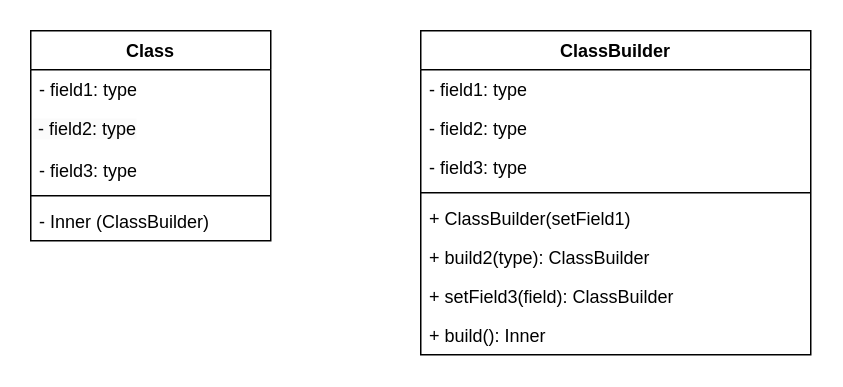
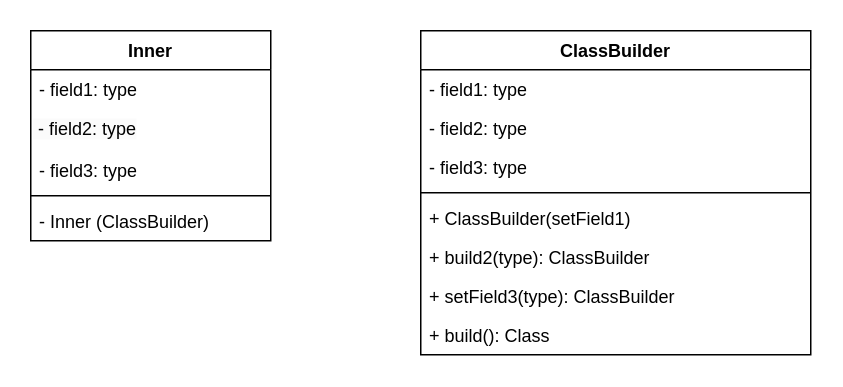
- <mxCell id="2" value="Class" style="swimlane;fontStyle=1;align=center;verticalAlign=top;childLayout=stackLayout;horizontal=1;startSize=26;horizontalStack=0;resizeParent=1;resizeParentMax=0;resizeLast=0;collapsible=1;marginBottom=0;whiteSpace=wrap;html=1;" vertex="1" parent="1"><mxGeometry x="20" y="20" width="160" height="140" as="geometry" /></mxCell>
+ <mxCell id="2" value="Inner" style="swimlane;fontStyle=1;align=center;verticalAlign=top;childLayout=stackLayout;horizontal=1;startSize=26;horizontalStack=0;resizeParent=1;resizeParentMax=0;resizeLast=0;collapsible=1;marginBottom=0;whiteSpace=wrap;html=1;" vertex="1" parent="1"><mxGeometry x="20" y="20" width="160" height="140" as="geometry" /></mxCell>
- <mxCell id="15" value="+ setField3(field): ClassBuilder" style="text;strokeColor=none;fillColor=none;align=left;verticalAlign=top;spacingLeft=4;spacingRight=4;overflow=hidden;rotatable=0;points=[[0,0.5],[1,0.5]];portConstraint=eastwest;whiteSpace=wrap;html=1;" vertex="1" parent="8"><mxGeometry y="164" width="260" height="26" as="geometry" /></mxCell>
+ <mxCell id="15" value="+ setField3(type): ClassBuilder" style="text;strokeColor=none;fillColor=none;align=left;verticalAlign=top;spacingLeft=4;spacingRight=4;overflow=hidden;rotatable=0;points=[[0,0.5],[1,0.5]];portConstraint=eastwest;whiteSpace=wrap;html=1;" vertex="1" parent="8"><mxGeometry y="164" width="260" height="26" as="geometry" /></mxCell>
- <mxCell id="16" value="+ build(): Inner" style="text;strokeColor=none;fillColor=none;align=left;verticalAlign=top;spacingLeft=4;spacingRight=4;overflow=hidden;rotatable=0;points=[[0,0.5],[1,0.5]];portConstraint=eastwest;whiteSpace=wrap;html=1;" vertex="1" parent="8"><mxGeometry y="190" width="260" height="26" as="geometry" /></mxCell>
+ <mxCell id="16" value="+ build(): Class" style="text;strokeColor=none;fillColor=none;align=left;verticalAlign=top;spacingLeft=4;spacingRight=4;overflow=hidden;rotatable=0;points=[[0,0.5],[1,0.5]];portConstraint=eastwest;whiteSpace=wrap;html=1;" vertex="1" parent="8"><mxGeometry y="190" width="260" height="26" as="geometry" /></mxCell>
